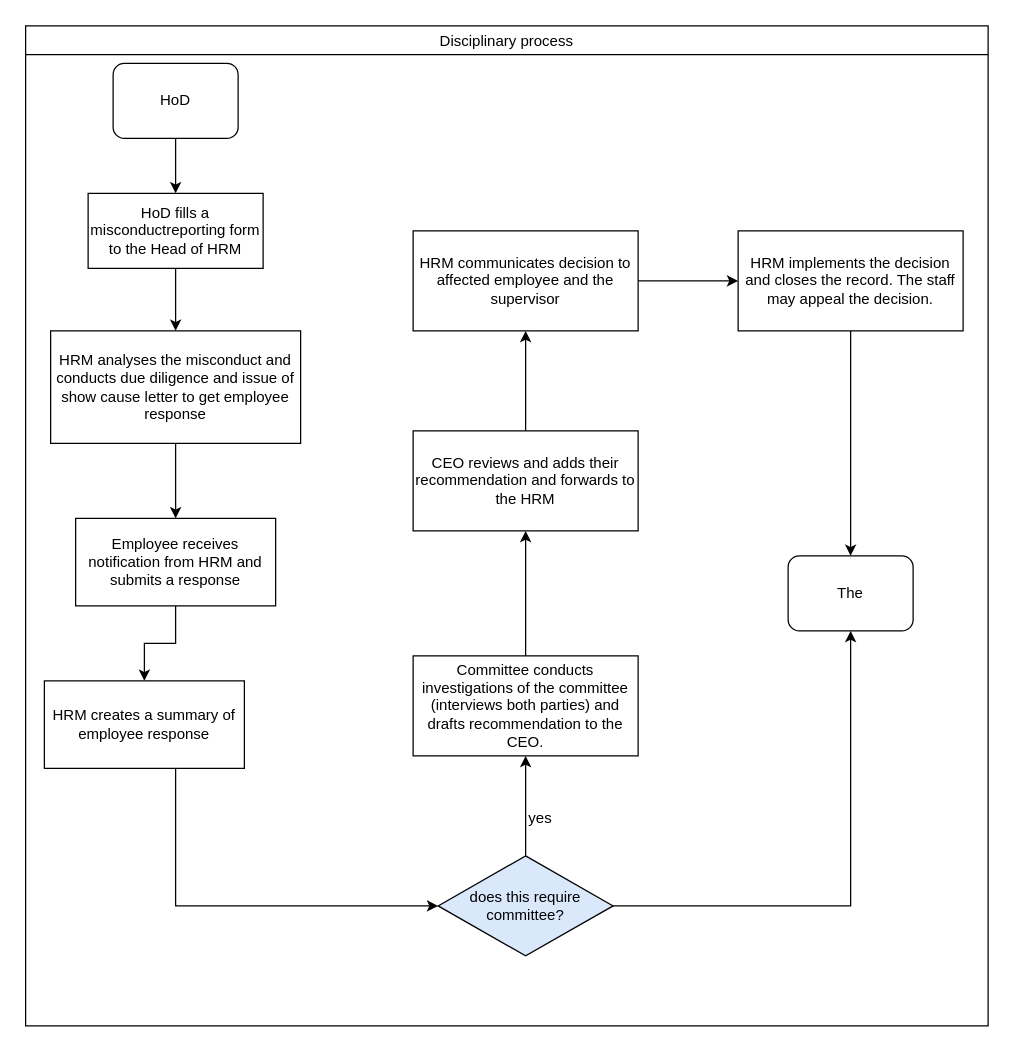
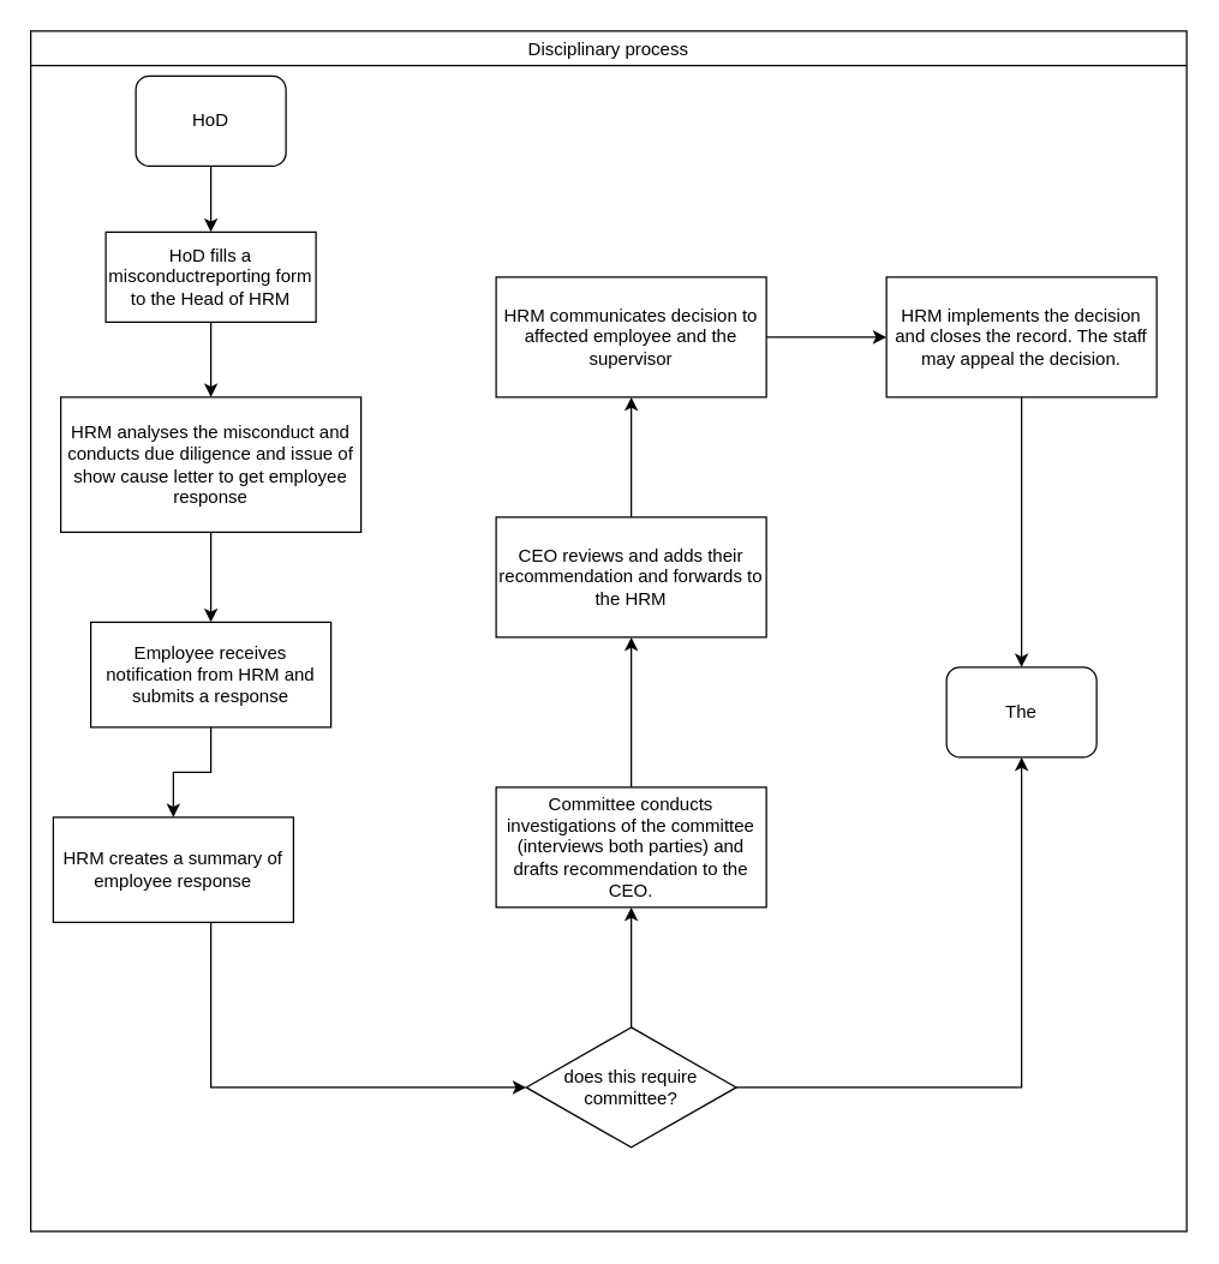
- <mxCell id="23" value="yes" style="text;html=1;strokeColor=none;fillColor=none;align=center;verticalAlign=middle;whiteSpace=wrap;rounded=0;" vertex="1" parent="2"><mxGeometry x="392" y="624" width="40" height="20" as="geometry" /></mxCell>
- <mxCell id="15" value="does this require committee?" style="rhombus;whiteSpace=wrap;html=1;rounded=0;fillColor=#dae8fc;" vertex="1" parent="2"><mxGeometry x="330" y="664" width="140" height="80" as="geometry" /></mxCell>
+ <mxCell id="15" value="does this require committee?" style="rhombus;whiteSpace=wrap;html=1;rounded=0;" vertex="1" parent="2"><mxGeometry x="330" y="664" width="140" height="80" as="geometry" /></mxCell>
